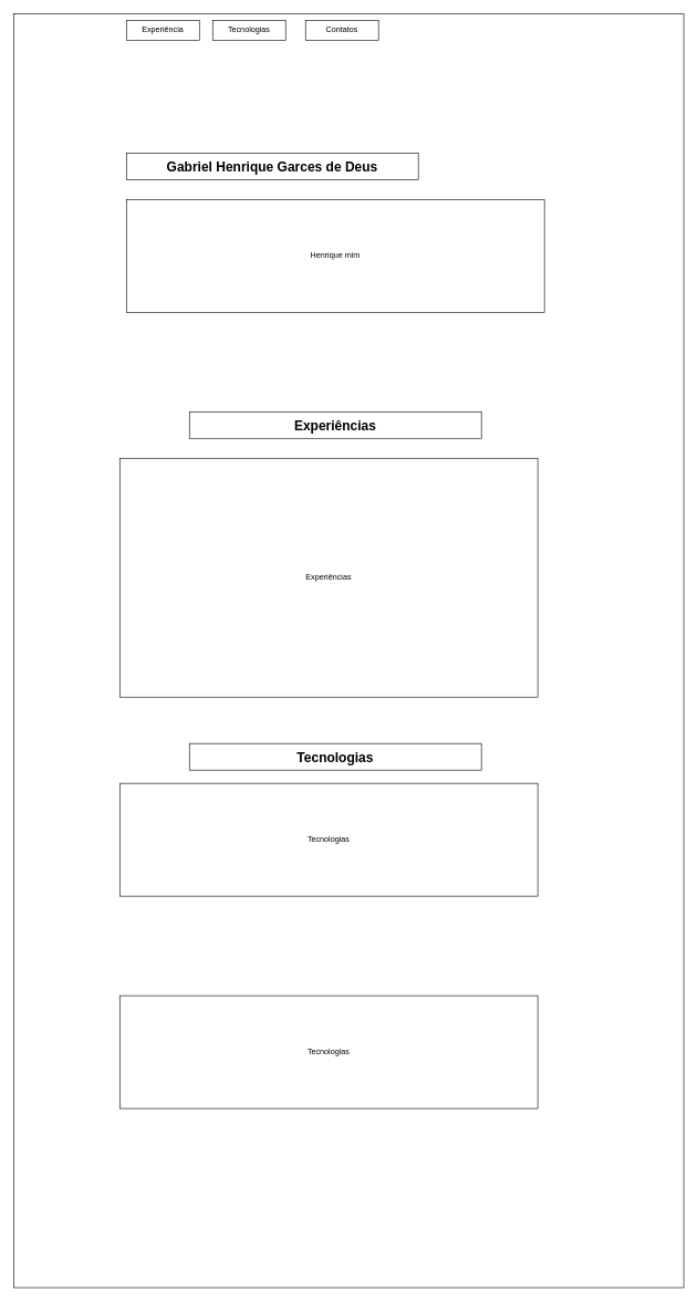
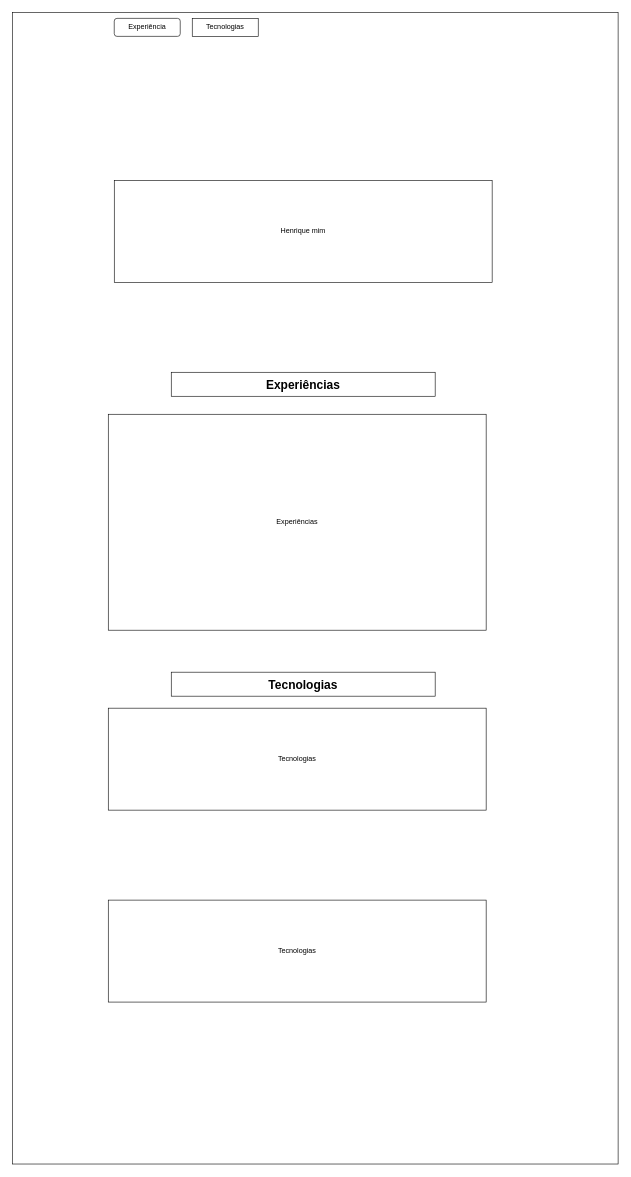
- <mxCell id="5" value="Experiência" style="rounded=0;whiteSpace=wrap;html=1;" vertex="1" parent="1"><mxGeometry x="190" y="30" width="110" height="30" as="geometry" /></mxCell>
+ <mxCell id="5" value="Experiência" style="whiteSpace=wrap;html=1;rounded=1;" vertex="1" parent="1"><mxGeometry x="190" y="30" width="110" height="30" as="geometry" /></mxCell>
- <mxCell id="7" value="Contatos" style="rounded=0;whiteSpace=wrap;html=1;" vertex="1" parent="1"><mxGeometry x="460" y="30" width="110" height="30" as="geometry" /></mxCell>
- <mxCell id="3" value="&lt;b&gt;&lt;font style=&quot;font-size: 20px;&quot;&gt;Gabriel Henrique Garces de Deus&lt;/font&gt;&lt;/b&gt;" style="rounded=0;whiteSpace=wrap;html=1;" parent="1" vertex="1"><mxGeometry x="190" y="230" width="440" height="40" as="geometry" /></mxCell>
